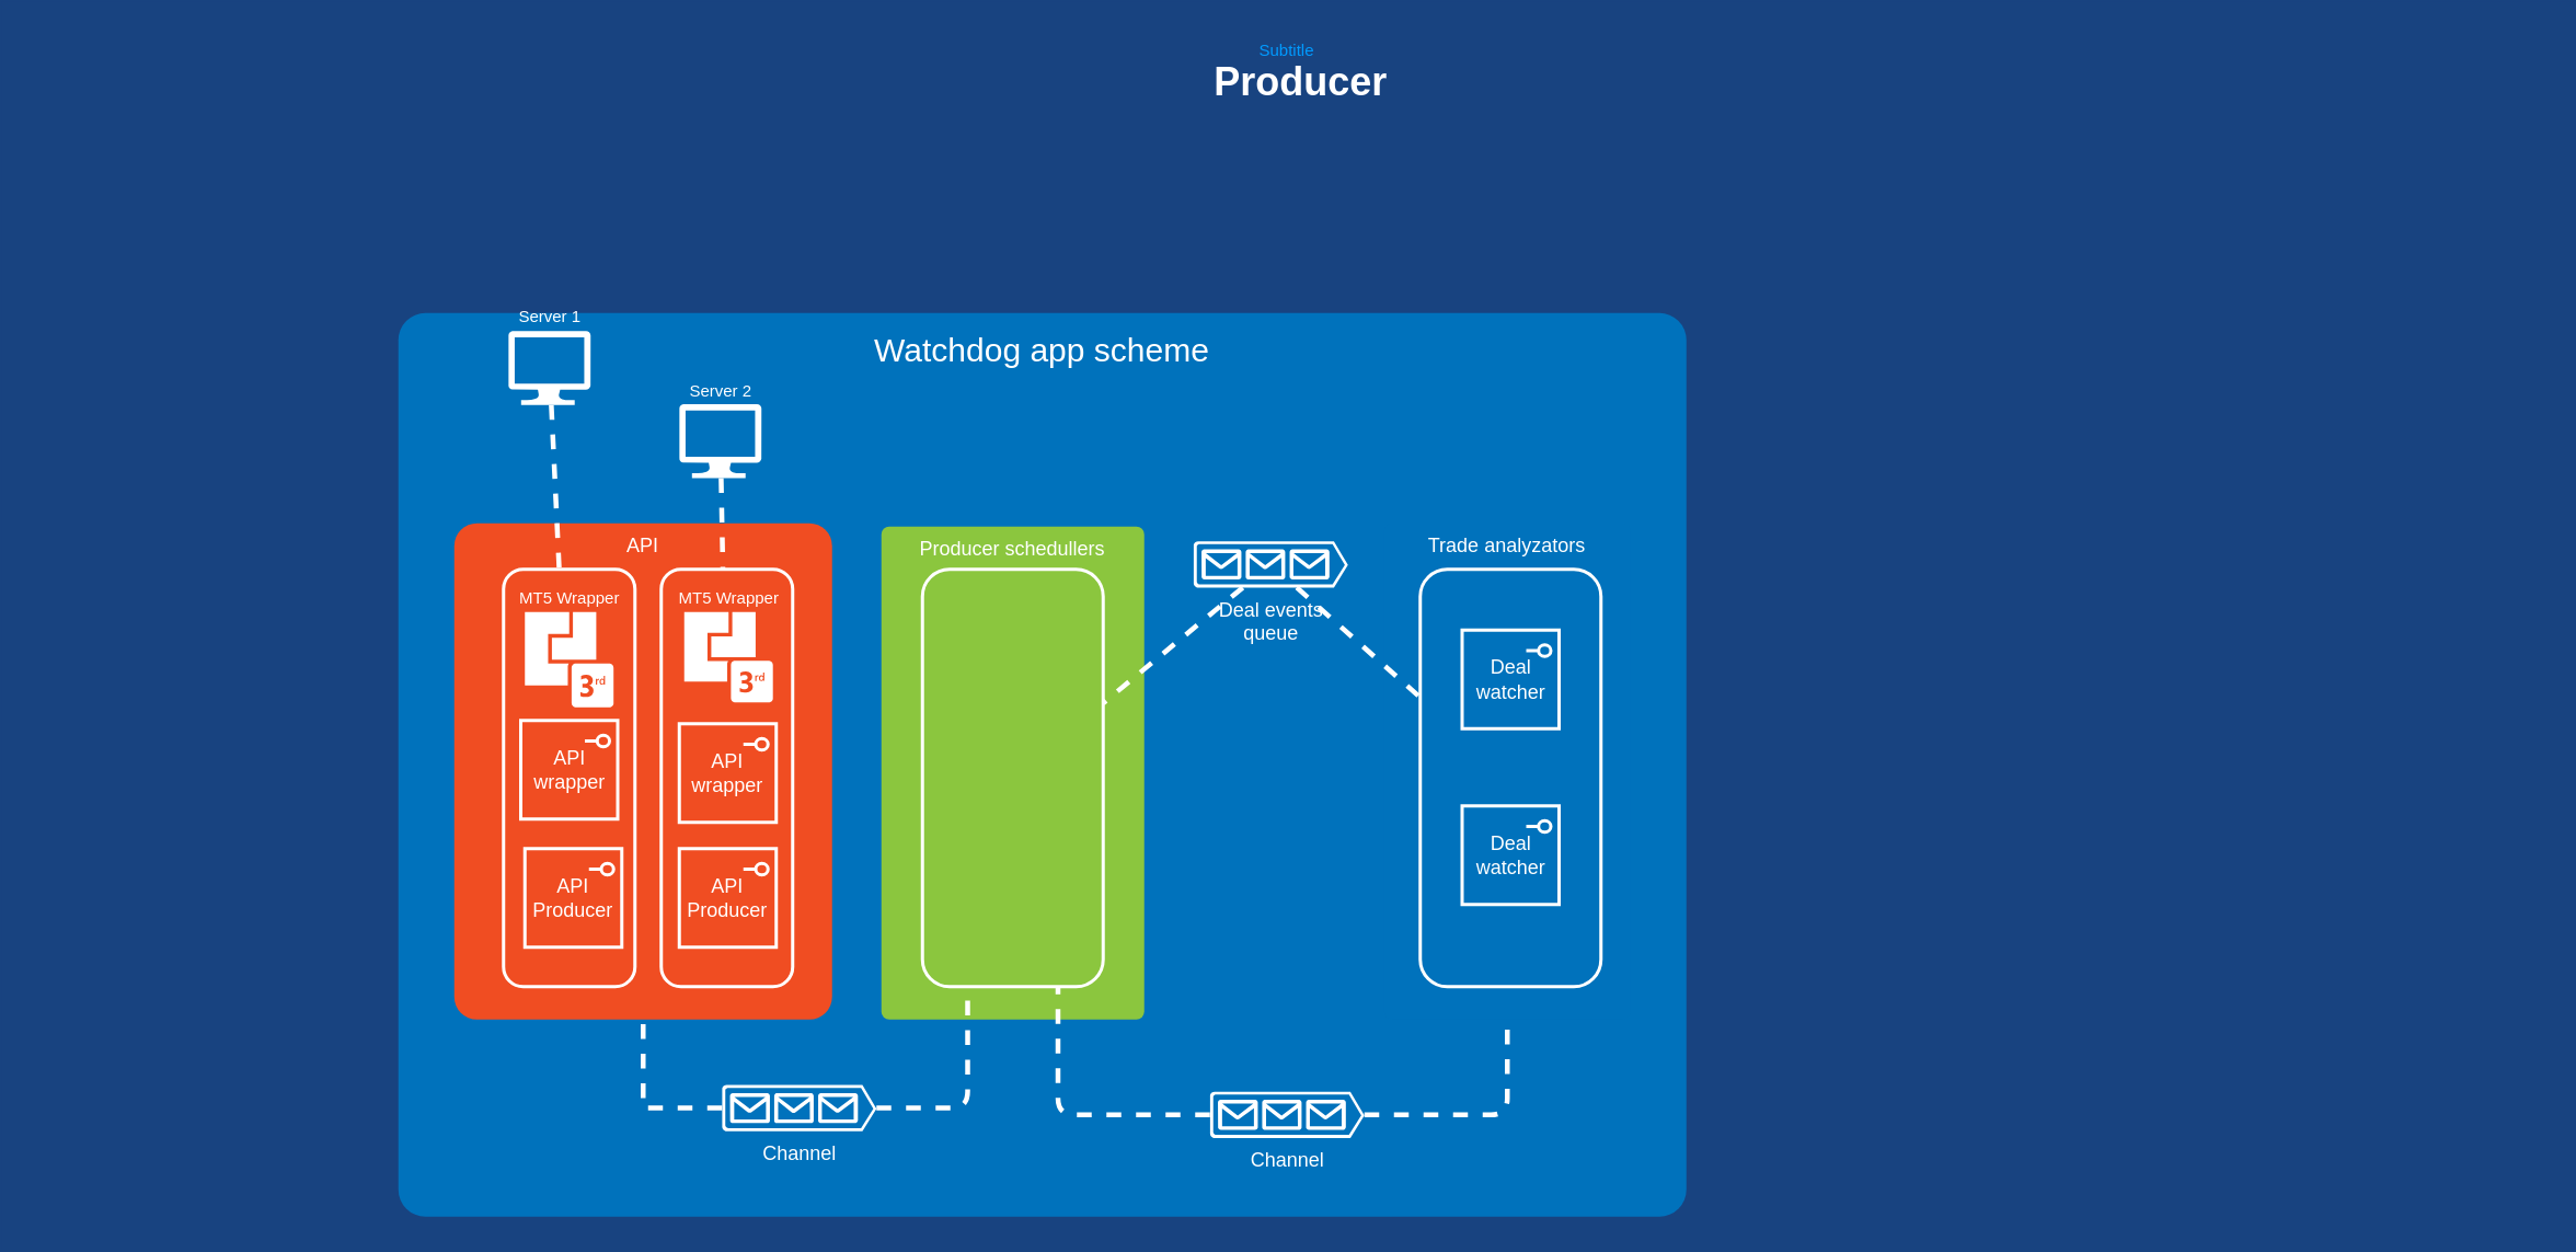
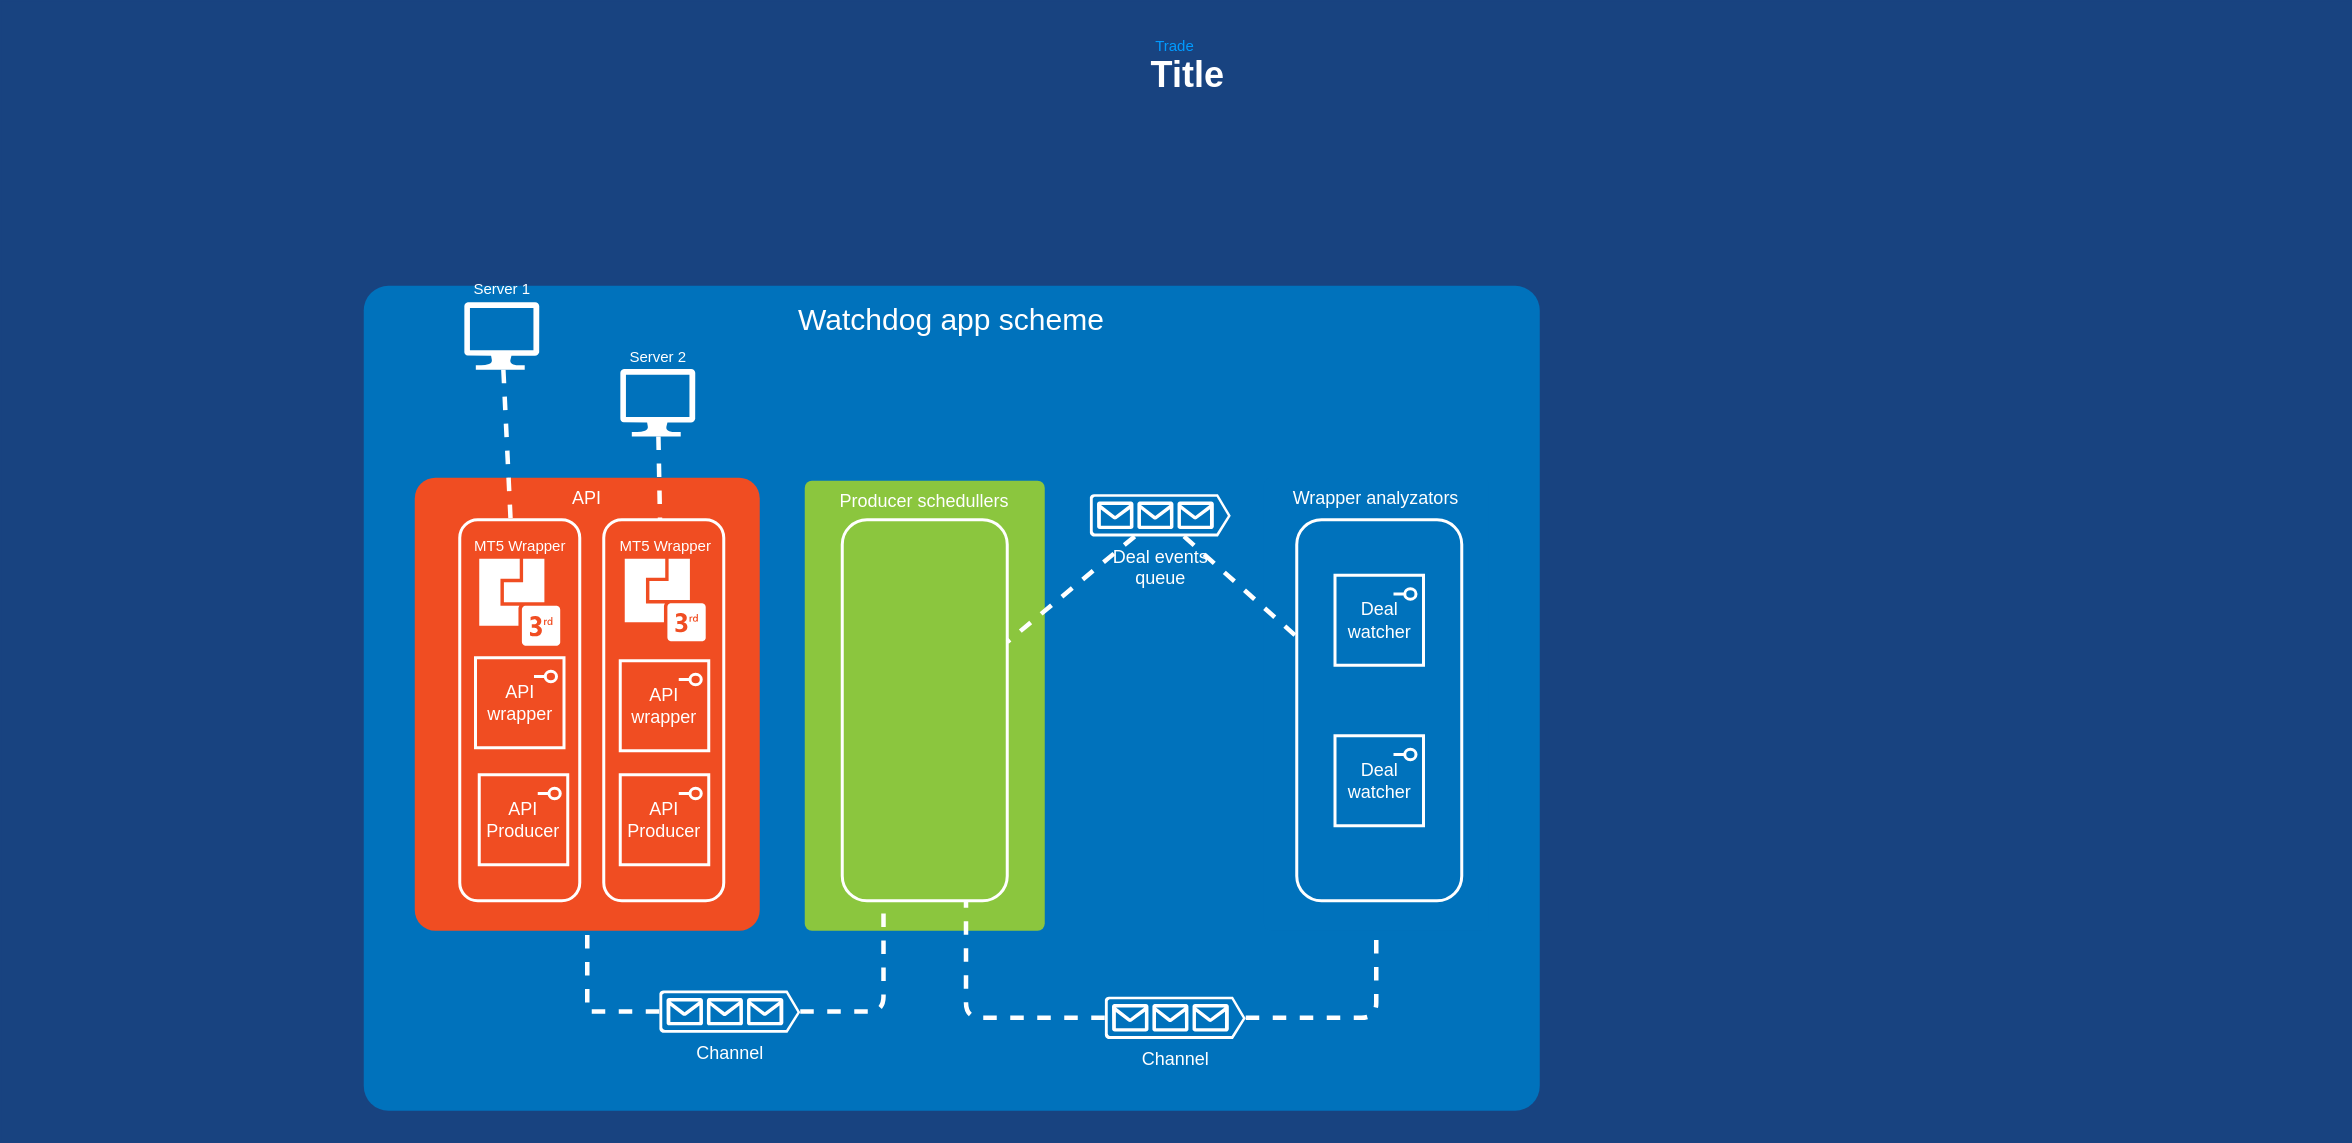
- <mxCell id="14" value="Subtitle" style="text;html=1;strokeColor=none;fillColor=none;align=center;verticalAlign=middle;whiteSpace=wrap;rounded=0;shadow=0;fontSize=10;fontColor=#009BFF;" parent="1" vertex="1"><mxGeometry x="20" y="20" width="1526" height="20" as="geometry" /></mxCell>
+ <mxCell id="14" value="Trade" style="text;html=1;strokeColor=none;fillColor=none;align=center;verticalAlign=middle;whiteSpace=wrap;rounded=0;shadow=0;fontSize=10;fontColor=#009BFF;" parent="1" vertex="1"><mxGeometry x="20" y="20" width="1526" height="20" as="geometry" /></mxCell>
- <mxCell id="13" value="Producer" style="text;strokeColor=none;fillColor=none;html=1;fontSize=24;fontStyle=1;verticalAlign=middle;align=center;rounded=0;shadow=0;fontColor=#FFFFFF;" parent="1" vertex="1"><mxGeometry x="36" y="30" width="1510" height="40" as="geometry" /></mxCell>
+ <mxCell id="13" value="Title" style="text;strokeColor=none;fillColor=none;html=1;fontSize=24;fontStyle=1;verticalAlign=middle;align=center;rounded=0;shadow=0;fontColor=#FFFFFF;" parent="1" vertex="1"><mxGeometry x="36" y="30" width="1510" height="40" as="geometry" /></mxCell>
- <mxCell id="3" value="Trade analyzators" style="rounded=1;whiteSpace=wrap;html=1;shadow=0;strokeWidth=2;fillColor=#0072BC;fontSize=12;fontColor=#FFFFFF;align=center;strokeColor=none;arcSize=3;verticalAlign=top;" parent="1" vertex="1"><mxGeometry x="842" y="318" width="150" height="302" as="geometry" /></mxCell>
+ <mxCell id="3" value="Wrapper analyzators" style="rounded=1;whiteSpace=wrap;html=1;shadow=0;strokeWidth=2;fillColor=#0072BC;fontSize=12;fontColor=#FFFFFF;align=center;strokeColor=none;arcSize=3;verticalAlign=top;" parent="1" vertex="1"><mxGeometry x="842" y="318" width="150" height="302" as="geometry" /></mxCell>
